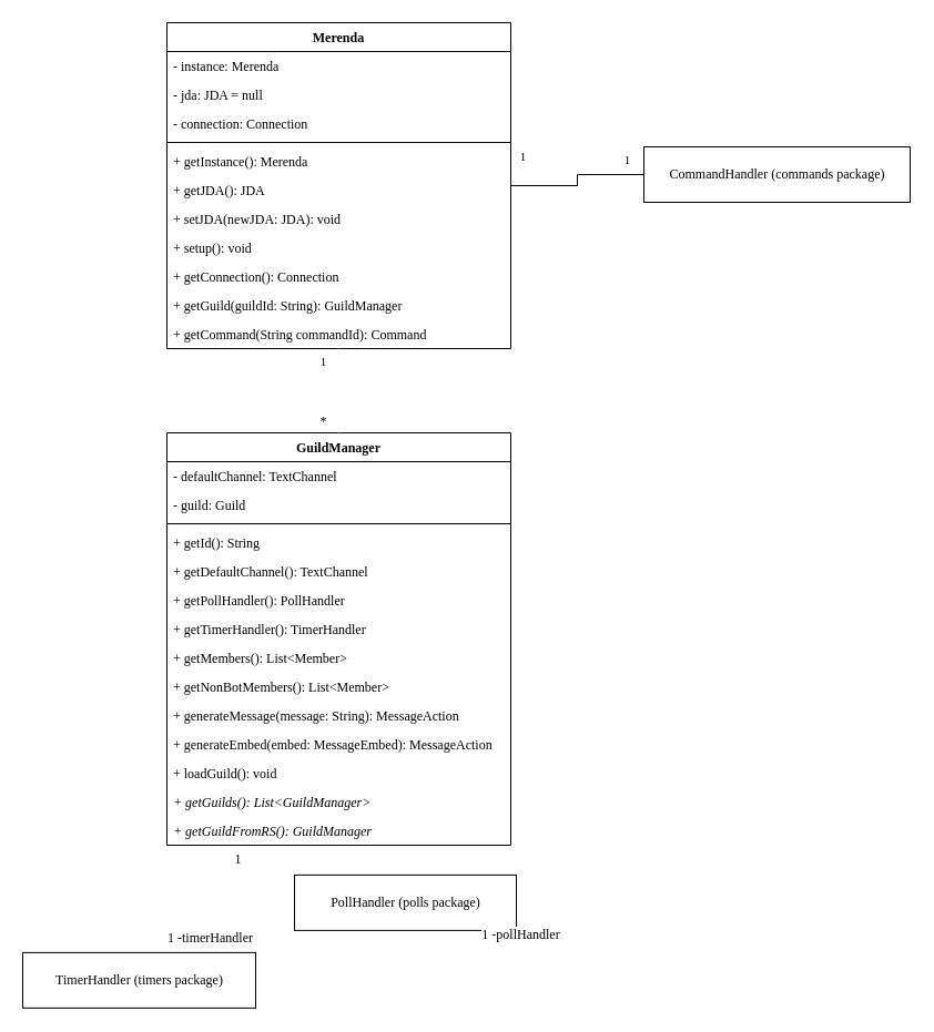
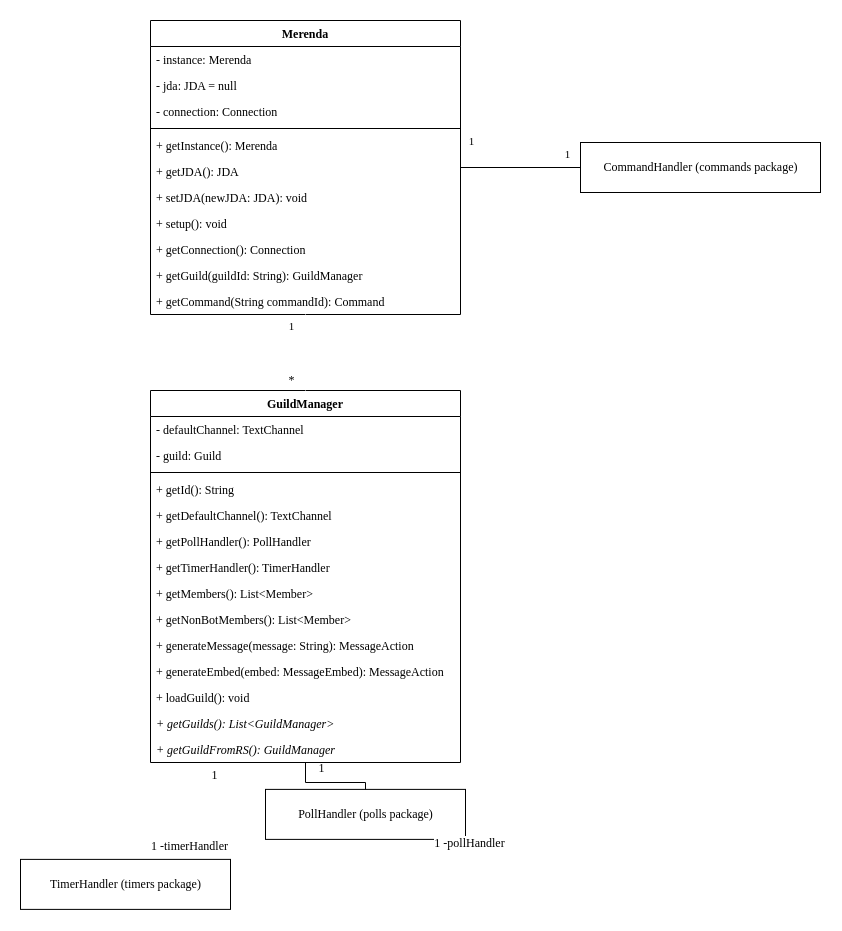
- <mxCell id="22" value="CommandHandler (commands package)" style="html=1;fontSize=12;fontFamily=Jetbrains Mono;" parent="1" vertex="1"><mxGeometry x="580" y="132" width="240" height="50" as="geometry" /></mxCell>
+ <mxCell id="22" value="CommandHandler (commands package)" style="html=1;fontSize=12;fontFamily=Jetbrains Mono;" parent="1" vertex="1"><mxGeometry x="580" y="142" width="240" height="50" as="geometry" /></mxCell>
+ <mxCell id="24" value="" style="edgeStyle=orthogonalEdgeStyle;rounded=0;orthogonalLoop=1;jettySize=auto;html=1;fontFamily=Jetbrains Mono;fontSize=12;endArrow=none;endFill=0;" edge="1" parent="1" source="26" target="20"><mxGeometry relative="1" as="geometry" /></mxCell>
+ <mxCell id="25" value="1" style="edgeLabel;html=1;align=center;verticalAlign=middle;resizable=0;points=[];fontSize=12;fontFamily=Jetbrains Mono;" vertex="1" connectable="0" parent="24"><mxGeometry x="-0.891" y="-2" relative="1" as="geometry"><mxPoint x="17" as="offset" /></mxGeometry></mxCell>
